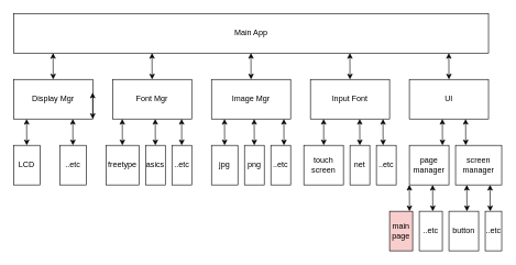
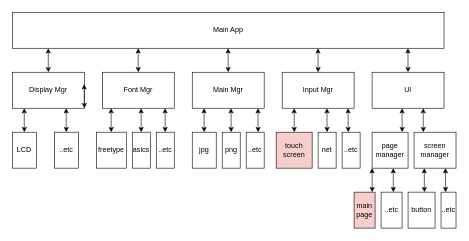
- <mxCell id="6" value="Image Mgr" style="rounded=0;whiteSpace=wrap;html=1;" vertex="1" parent="1"><mxGeometry x="320" y="120" width="120" height="60" as="geometry" /></mxCell>
+ <mxCell id="6" value="Main Mgr" style="rounded=0;whiteSpace=wrap;html=1;" vertex="1" parent="1"><mxGeometry x="320" y="120" width="120" height="60" as="geometry" /></mxCell>
- <mxCell id="4" value="Input Font" style="rounded=0;whiteSpace=wrap;html=1;" vertex="1" parent="1"><mxGeometry x="470" y="120" width="120" height="60" as="geometry" /></mxCell>
+ <mxCell id="4" value="Input Mgr" style="rounded=0;whiteSpace=wrap;html=1;" vertex="1" parent="1"><mxGeometry x="470" y="120" width="120" height="60" as="geometry" /></mxCell>
- <mxCell id="30" value="touch screen" style="rounded=0;whiteSpace=wrap;html=1;" vertex="1" parent="1"><mxGeometry x="460" y="220" width="60" height="60" as="geometry" /></mxCell>
+ <mxCell id="30" value="touch screen" style="rounded=0;whiteSpace=wrap;html=1;fillColor=#f8cecc;" vertex="1" parent="1"><mxGeometry x="460" y="220" width="60" height="60" as="geometry" /></mxCell>
